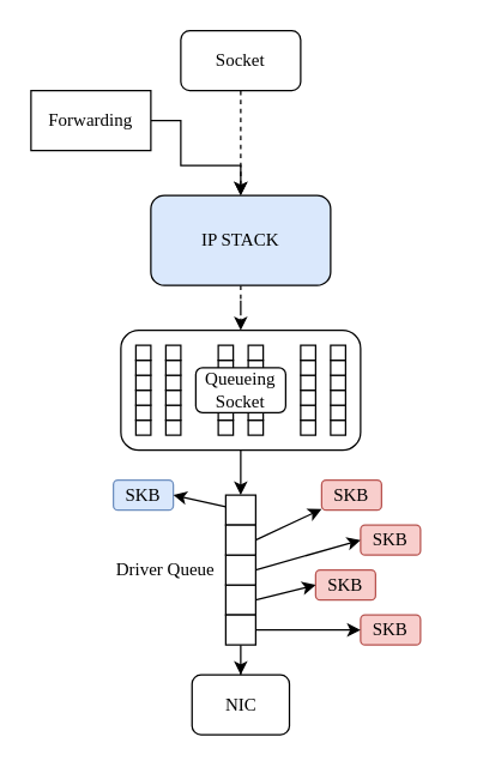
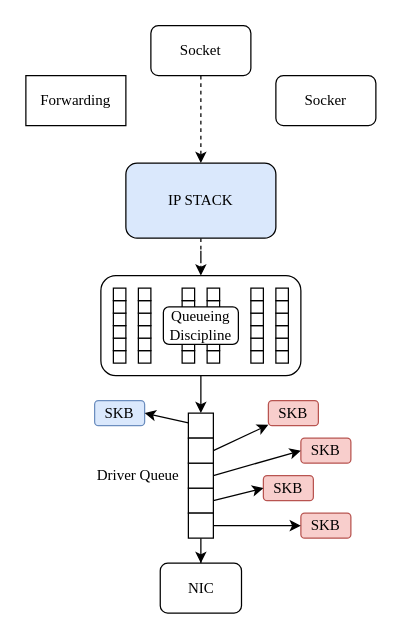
+ <mxCell id="20" value="Socker" style="rounded=1;whiteSpace=wrap;html=1;fontFamily=Times New Roman;" vertex="1" parent="1"><mxGeometry x="220" y="60" width="80" height="40" as="geometry" /></mxCell>
- <mxCell id="16" style="edgeStyle=orthogonalEdgeStyle;rounded=0;orthogonalLoop=1;jettySize=auto;html=1;fontFamily=Times New Roman;" edge="1" parent="1" source="17" target="15"><mxGeometry relative="1" as="geometry"><Array as="points"><mxPoint x="120" y="80" /><mxPoint x="120" y="110" /><mxPoint x="160" y="110" /></Array></mxGeometry></mxCell>
- <mxCell id="47" value="Queueing&lt;br&gt;Socket" style="rounded=1;whiteSpace=wrap;html=1;fillColor=none;fontFamily=Times New Roman;" vertex="1" parent="1"><mxGeometry x="80" y="220" width="160" height="80" as="geometry" /></mxCell>
+ <mxCell id="47" value="Queueing&lt;br&gt;Discipline" style="rounded=1;whiteSpace=wrap;html=1;fillColor=none;fontFamily=Times New Roman;" vertex="1" parent="1"><mxGeometry x="80" y="220" width="160" height="80" as="geometry" /></mxCell>
